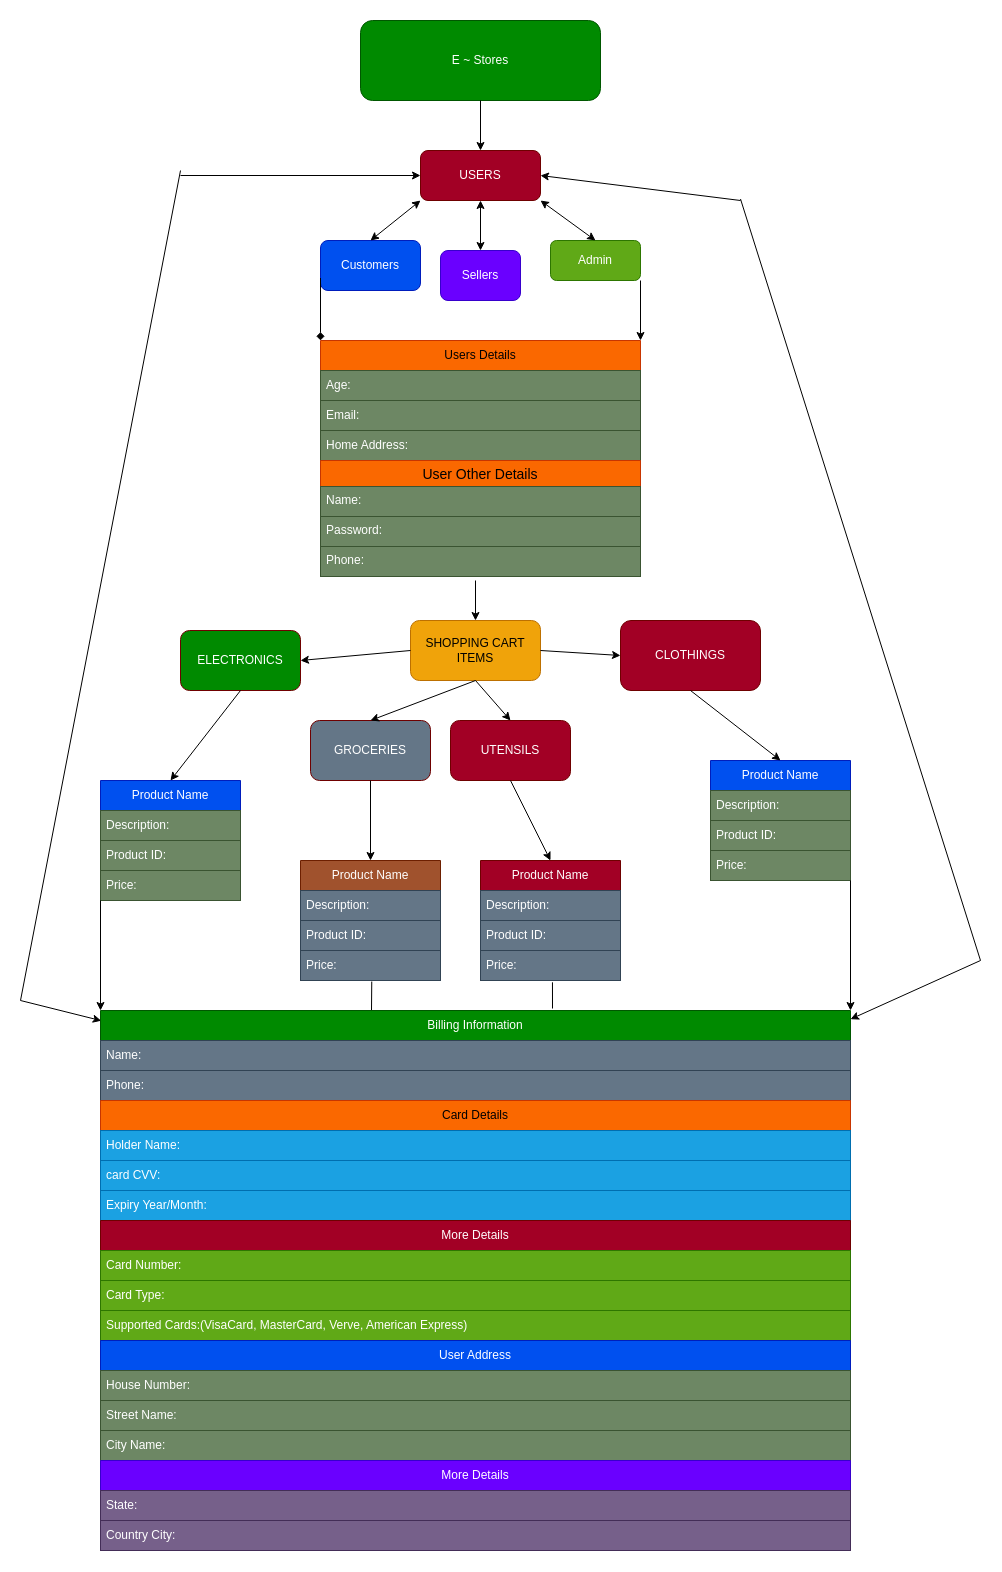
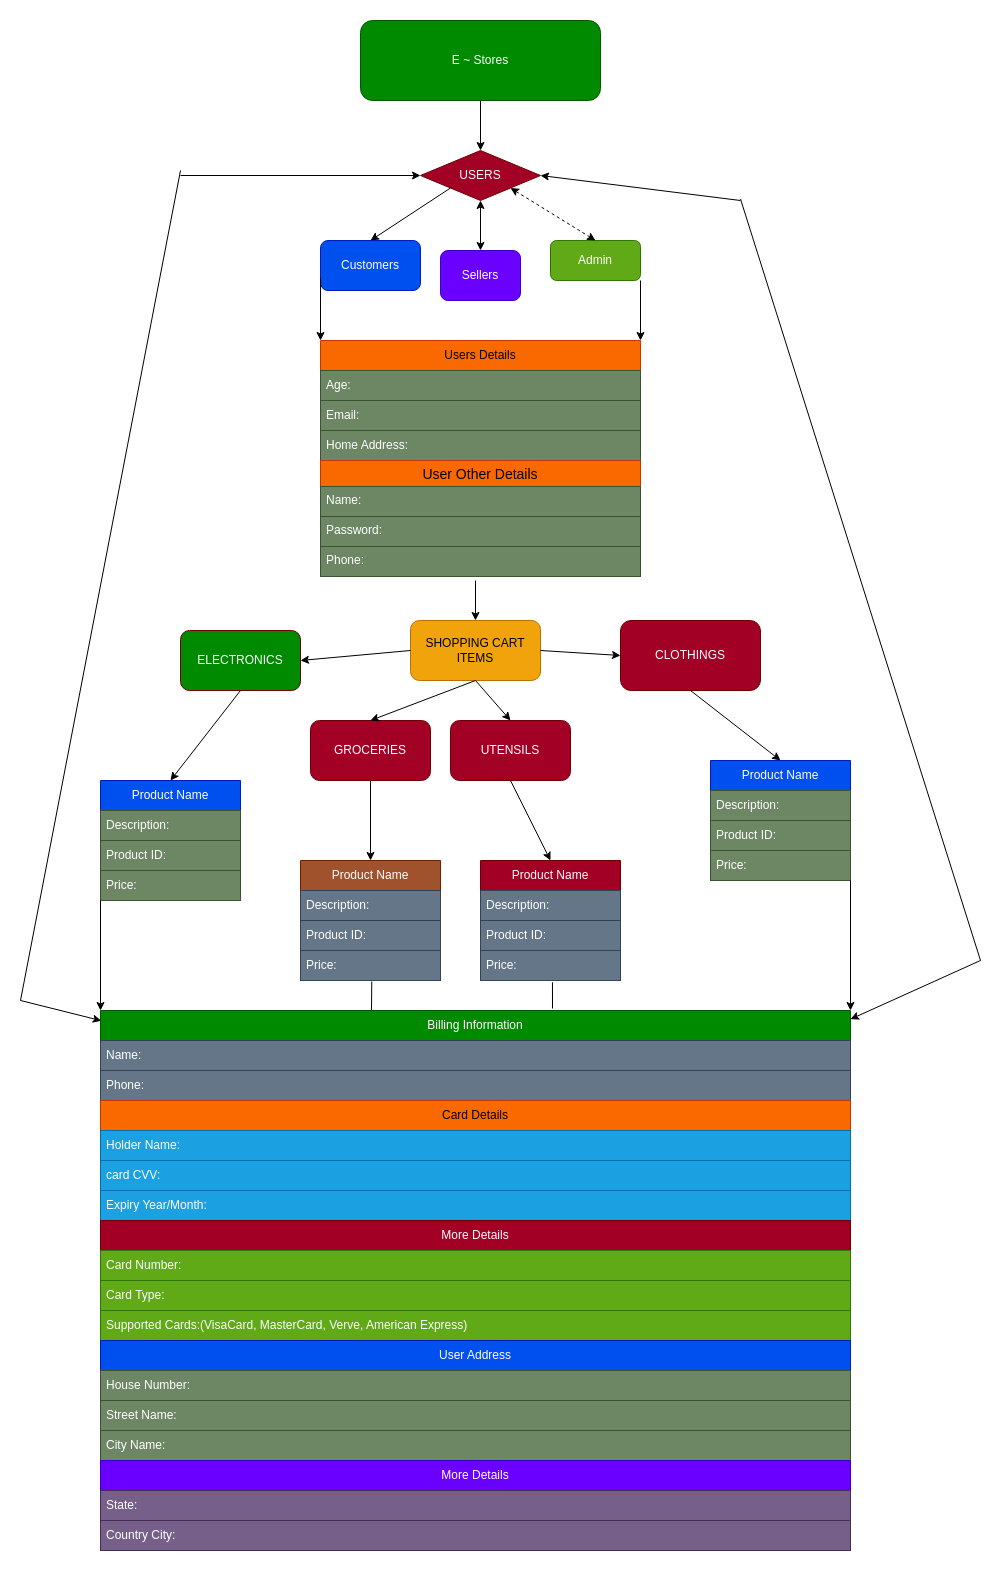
- <mxCell id="3" value="USERS" style="rounded=1;whiteSpace=wrap;html=1;fillColor=#a20025;fontColor=#ffffff;strokeColor=#6F0000;" vertex="1" parent="1"><mxGeometry x="420" y="150" width="120" height="50" as="geometry" /></mxCell>
+ <mxCell id="3" value="USERS" style="rhombus;whiteSpace=wrap;html=1;fillColor=#a20025;fontColor=#ffffff;strokeColor=#6F0000;" vertex="1" parent="1"><mxGeometry x="420" y="150" width="120" height="50" as="geometry" /></mxCell>
- <mxCell id="76" value="" style="endArrow=classic;startArrow=classic;html=1;rounded=0;entryX=0;entryY=1;entryDx=0;entryDy=0;exitX=0.5;exitY=0;exitDx=0;exitDy=0;" edge="1" parent="1" source="6" target="3"><mxGeometry width="50" height="50" relative="1" as="geometry"><mxPoint x="470" y="220" as="sourcePoint" /><mxPoint x="520" y="170" as="targetPoint" /></mxGeometry></mxCell>
+ <mxCell id="76" value="" style="endArrow=none;startArrow=classic;html=1;rounded=0;entryX=0;entryY=1;entryDx=0;entryDy=0;exitX=0.5;exitY=0;exitDx=0;exitDy=0;" edge="1" parent="1" source="6" target="3"><mxGeometry width="50" height="50" relative="1" as="geometry"><mxPoint x="470" y="220" as="sourcePoint" /><mxPoint x="520" y="170" as="targetPoint" /></mxGeometry></mxCell>
- <mxCell id="77" value="" style="endArrow=classic;startArrow=classic;html=1;rounded=0;entryX=1;entryY=1;entryDx=0;entryDy=0;exitX=0.5;exitY=0;exitDx=0;exitDy=0;" edge="1" parent="1" source="4" target="3"><mxGeometry width="50" height="50" relative="1" as="geometry"><mxPoint x="470" y="220" as="sourcePoint" /><mxPoint x="520" y="170" as="targetPoint" /></mxGeometry></mxCell>
+ <mxCell id="77" value="" style="endArrow=classic;startArrow=classic;html=1;rounded=0;entryX=1;entryY=1;entryDx=0;entryDy=0;exitX=0.5;exitY=0;exitDx=0;exitDy=0;dashed=1;" edge="1" parent="1" source="4" target="3"><mxGeometry width="50" height="50" relative="1" as="geometry"><mxPoint x="470" y="220" as="sourcePoint" /><mxPoint x="520" y="170" as="targetPoint" /></mxGeometry></mxCell>
- <mxCell id="74" value="" style="endArrow=diamond;html=1;rounded=0;entryX=0;entryY=0;entryDx=0;entryDy=0;exitX=0;exitY=0.75;exitDx=0;exitDy=0;" edge="1" parent="1" source="6" target="7"><mxGeometry width="50" height="50" relative="1" as="geometry"><mxPoint x="470" y="480" as="sourcePoint" /><mxPoint x="520" y="430" as="targetPoint" /></mxGeometry></mxCell>
+ <mxCell id="74" value="" style="endArrow=classic;html=1;rounded=0;entryX=0;entryY=0;entryDx=0;entryDy=0;exitX=0;exitY=0.75;exitDx=0;exitDy=0;" edge="1" parent="1" source="6" target="7"><mxGeometry width="50" height="50" relative="1" as="geometry"><mxPoint x="470" y="480" as="sourcePoint" /><mxPoint x="520" y="430" as="targetPoint" /></mxGeometry></mxCell>
- <mxCell id="17" value="GROCERIES" style="rounded=1;whiteSpace=wrap;html=1;fillColor=#647687;fontColor=#ffffff;strokeColor=#6F0000;" vertex="1" parent="1"><mxGeometry x="310" y="720" width="120" height="60" as="geometry" /></mxCell>
+ <mxCell id="17" value="GROCERIES" style="rounded=1;whiteSpace=wrap;html=1;fillColor=#a20025;fontColor=#ffffff;strokeColor=#6F0000;" vertex="1" parent="1"><mxGeometry x="310" y="720" width="120" height="60" as="geometry" /></mxCell>
